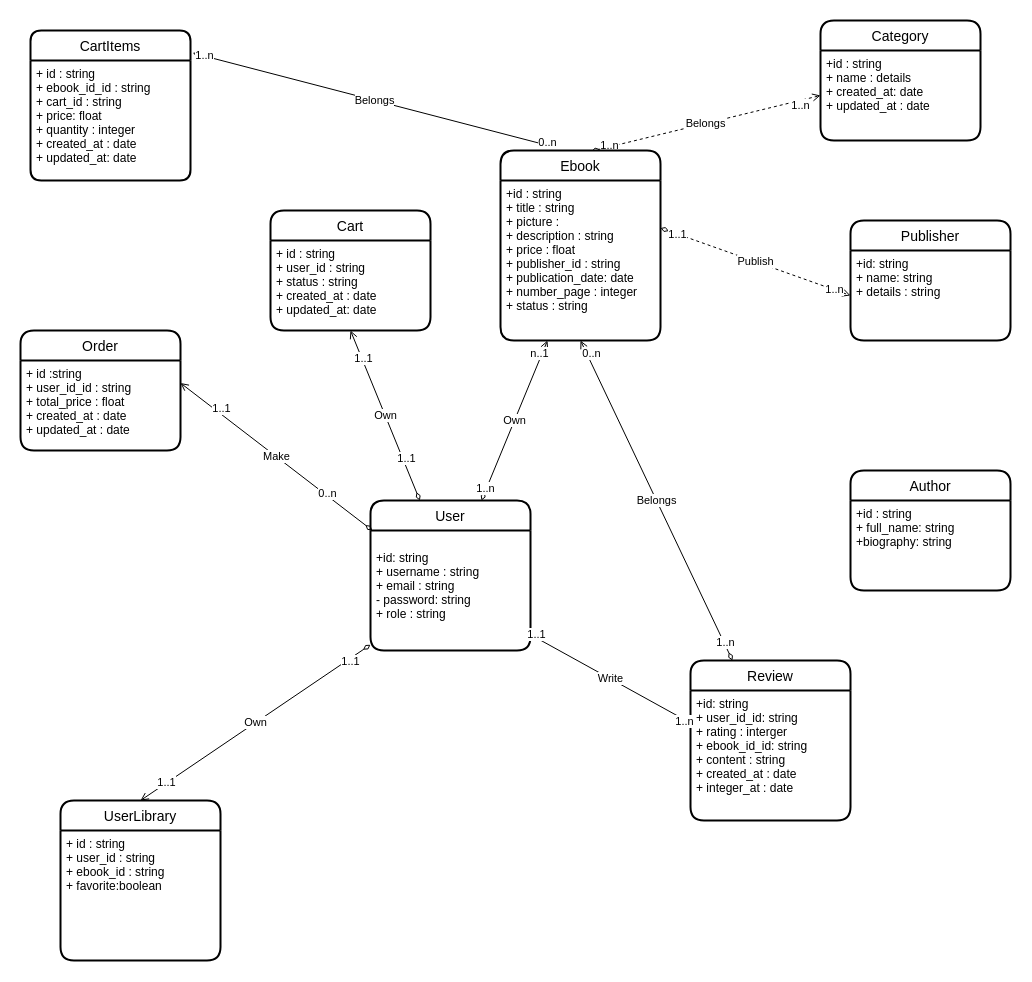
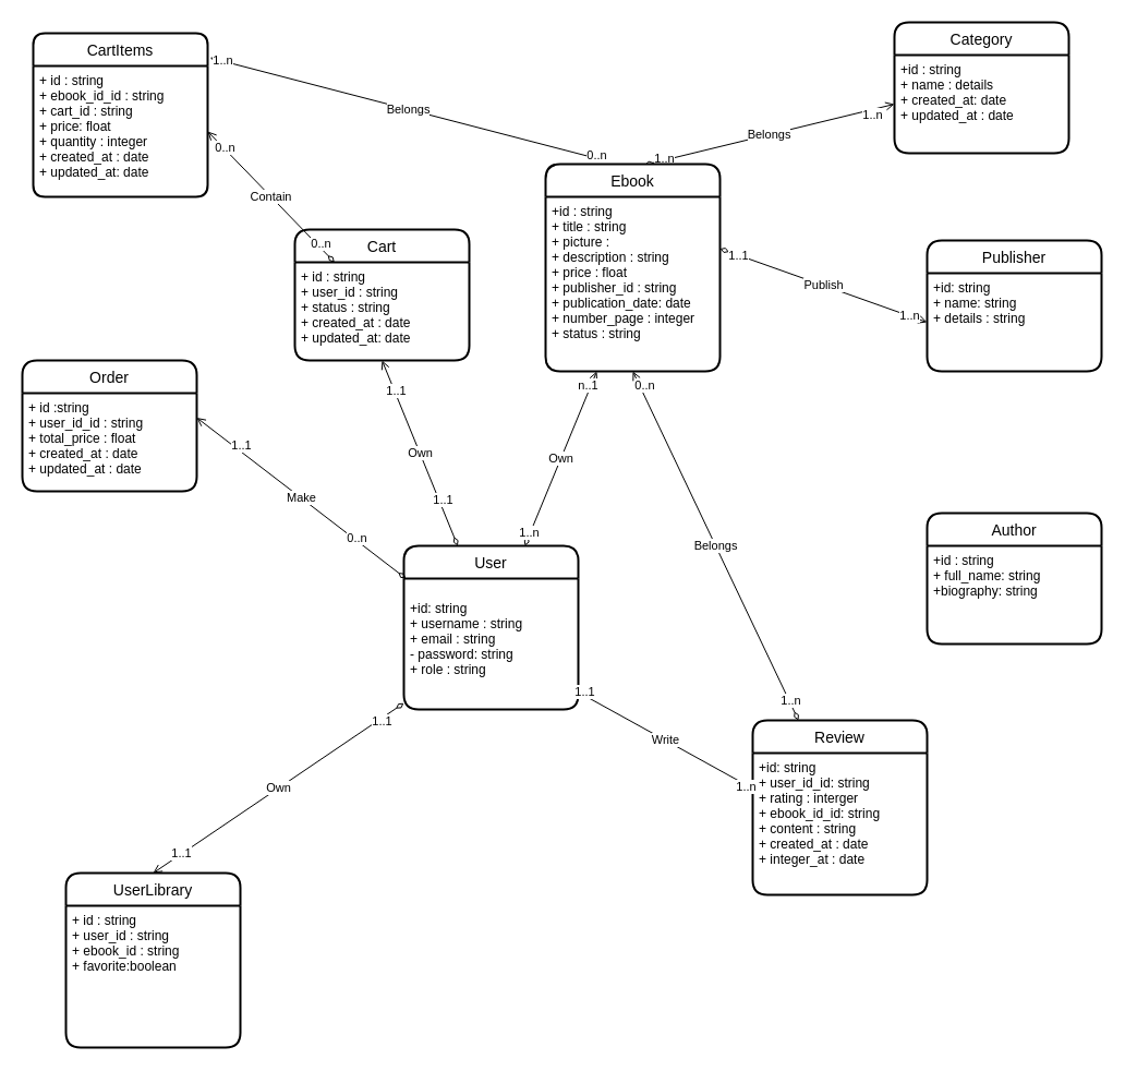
- <mxCell id="10" value="Belongs" style="html=1;entryX=0;entryY=0.5;entryDx=0;entryDy=0;startArrow=diamondThin;startFill=0;endArrow=open;endFill=0;targetPerimeterSpacing=0;exitX=0.567;exitY=0.004;exitDx=0;exitDy=0;exitPerimeter=0;dashed=1;" parent="1" source="16" target="19" edge="1"><mxGeometry relative="1" as="geometry"><mxPoint x="540" y="500" as="sourcePoint" /></mxGeometry></mxCell>
+ <mxCell id="10" value="Belongs" style="html=1;entryX=0;entryY=0.5;entryDx=0;entryDy=0;startArrow=diamondThin;startFill=0;endArrow=open;endFill=0;targetPerimeterSpacing=0;exitX=0.567;exitY=0.004;exitDx=0;exitDy=0;exitPerimeter=0;" parent="1" source="16" target="19" edge="1"><mxGeometry relative="1" as="geometry"><mxPoint x="540" y="500" as="sourcePoint" /></mxGeometry></mxCell>
+ <mxCell id="40" value="Contain" style="edgeStyle=none;html=1;entryX=1;entryY=0.5;entryDx=0;entryDy=0;startArrow=diamondThin;startFill=0;endArrow=open;endFill=0;targetPerimeterSpacing=0;" parent="1" source="34" target="36" edge="1"><mxGeometry relative="1" as="geometry" /></mxCell>
+ <mxCell id="41" value="0..n" style="edgeLabel;html=1;align=center;verticalAlign=middle;resizable=0;points=[];" parent="40" vertex="1" connectable="0"><mxGeometry x="-0.749" y="-3" relative="1" as="geometry"><mxPoint as="offset" /></mxGeometry></mxCell>
+ <mxCell id="42" value="0..n" style="edgeLabel;html=1;align=center;verticalAlign=middle;resizable=0;points=[];" parent="40" vertex="1" connectable="0"><mxGeometry x="0.745" y="-1" relative="1" as="geometry"><mxPoint as="offset" /></mxGeometry></mxCell>
- <mxCell id="37" value="Publish" style="html=1;entryX=0;entryY=0.5;entryDx=0;entryDy=0;startArrow=diamondThin;startFill=0;endArrow=open;endFill=0;targetPerimeterSpacing=0;exitX=1;exitY=0.297;exitDx=0;exitDy=0;exitPerimeter=0;dashed=1;" parent="1" source="17" target="21" edge="1"><mxGeometry relative="1" as="geometry"><mxPoint x="630" y="580" as="sourcePoint" /></mxGeometry></mxCell>
+ <mxCell id="37" value="Publish" style="html=1;entryX=0;entryY=0.5;entryDx=0;entryDy=0;startArrow=diamondThin;startFill=0;endArrow=open;endFill=0;targetPerimeterSpacing=0;exitX=1;exitY=0.297;exitDx=0;exitDy=0;exitPerimeter=0;" parent="1" source="17" target="21" edge="1"><mxGeometry relative="1" as="geometry"><mxPoint x="630" y="580" as="sourcePoint" /></mxGeometry></mxCell>
